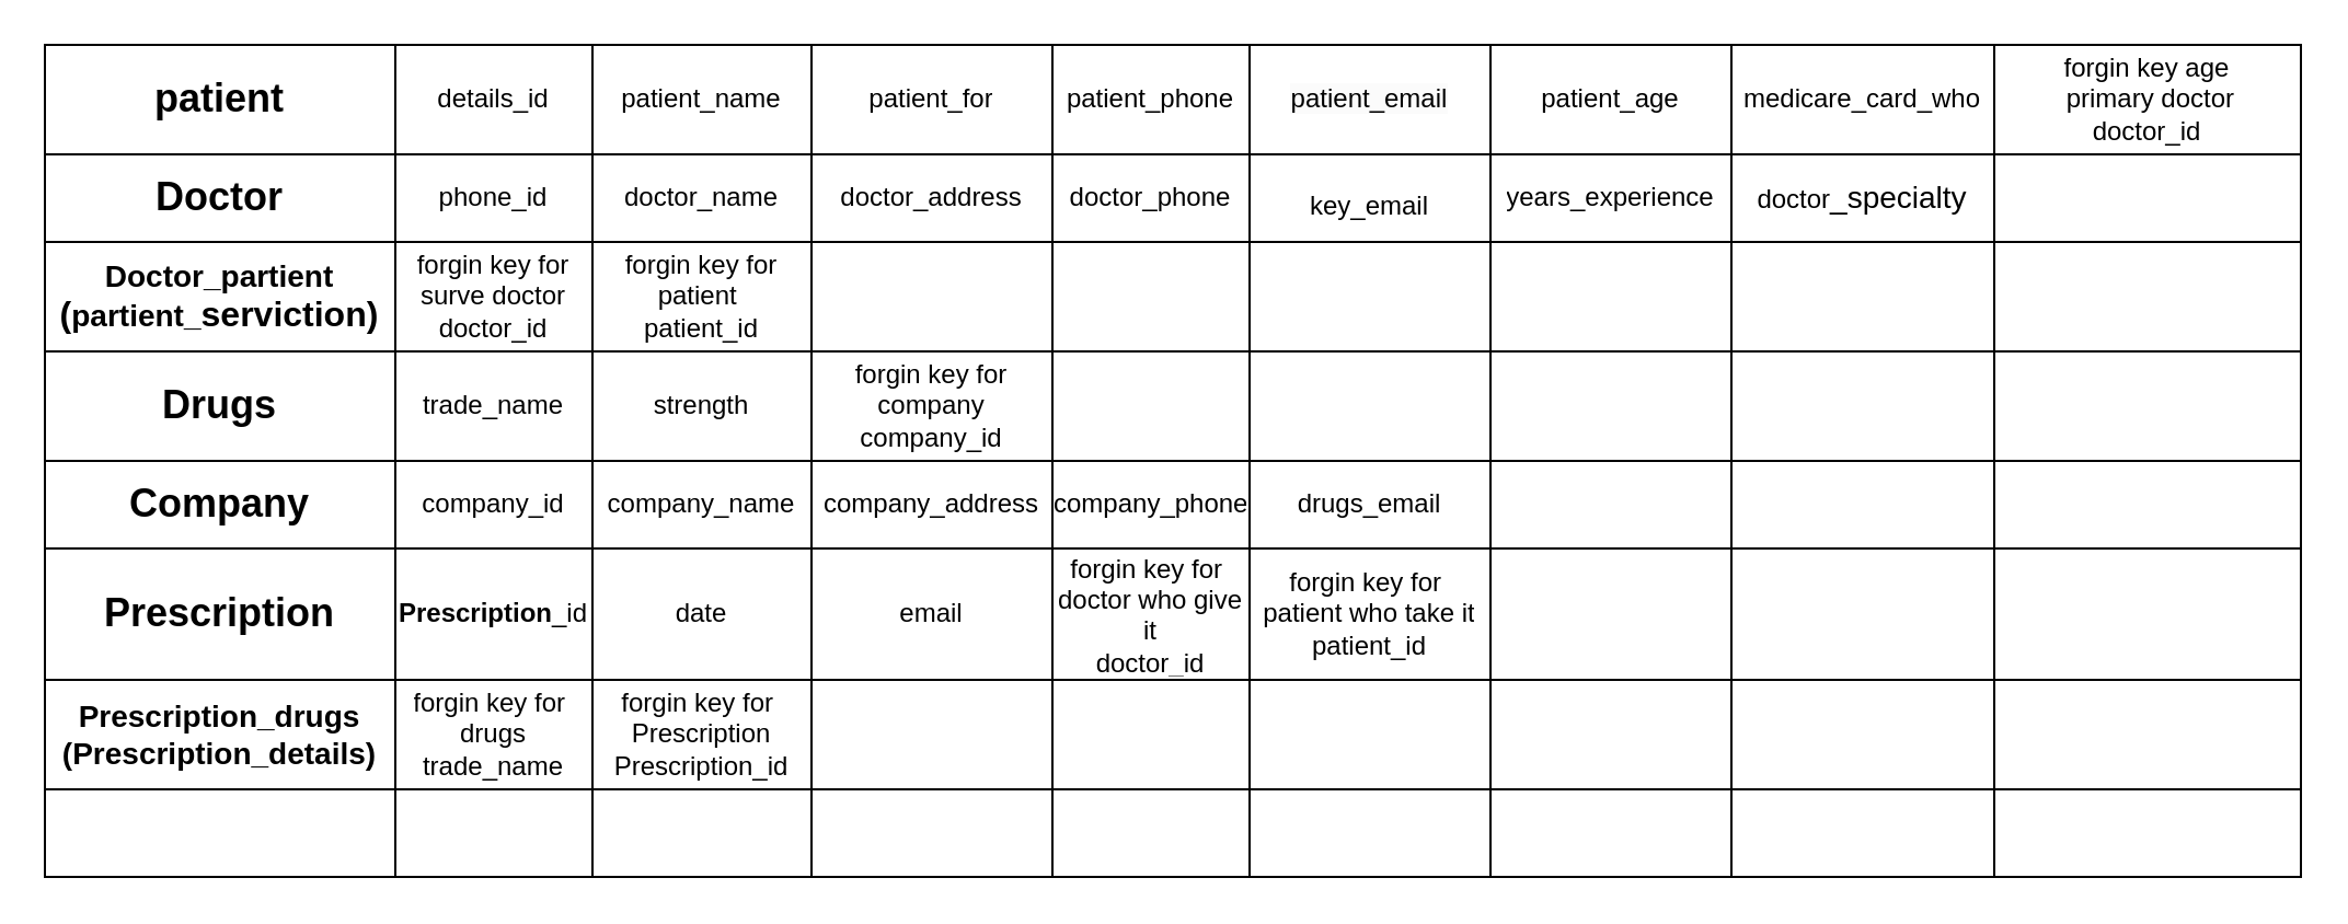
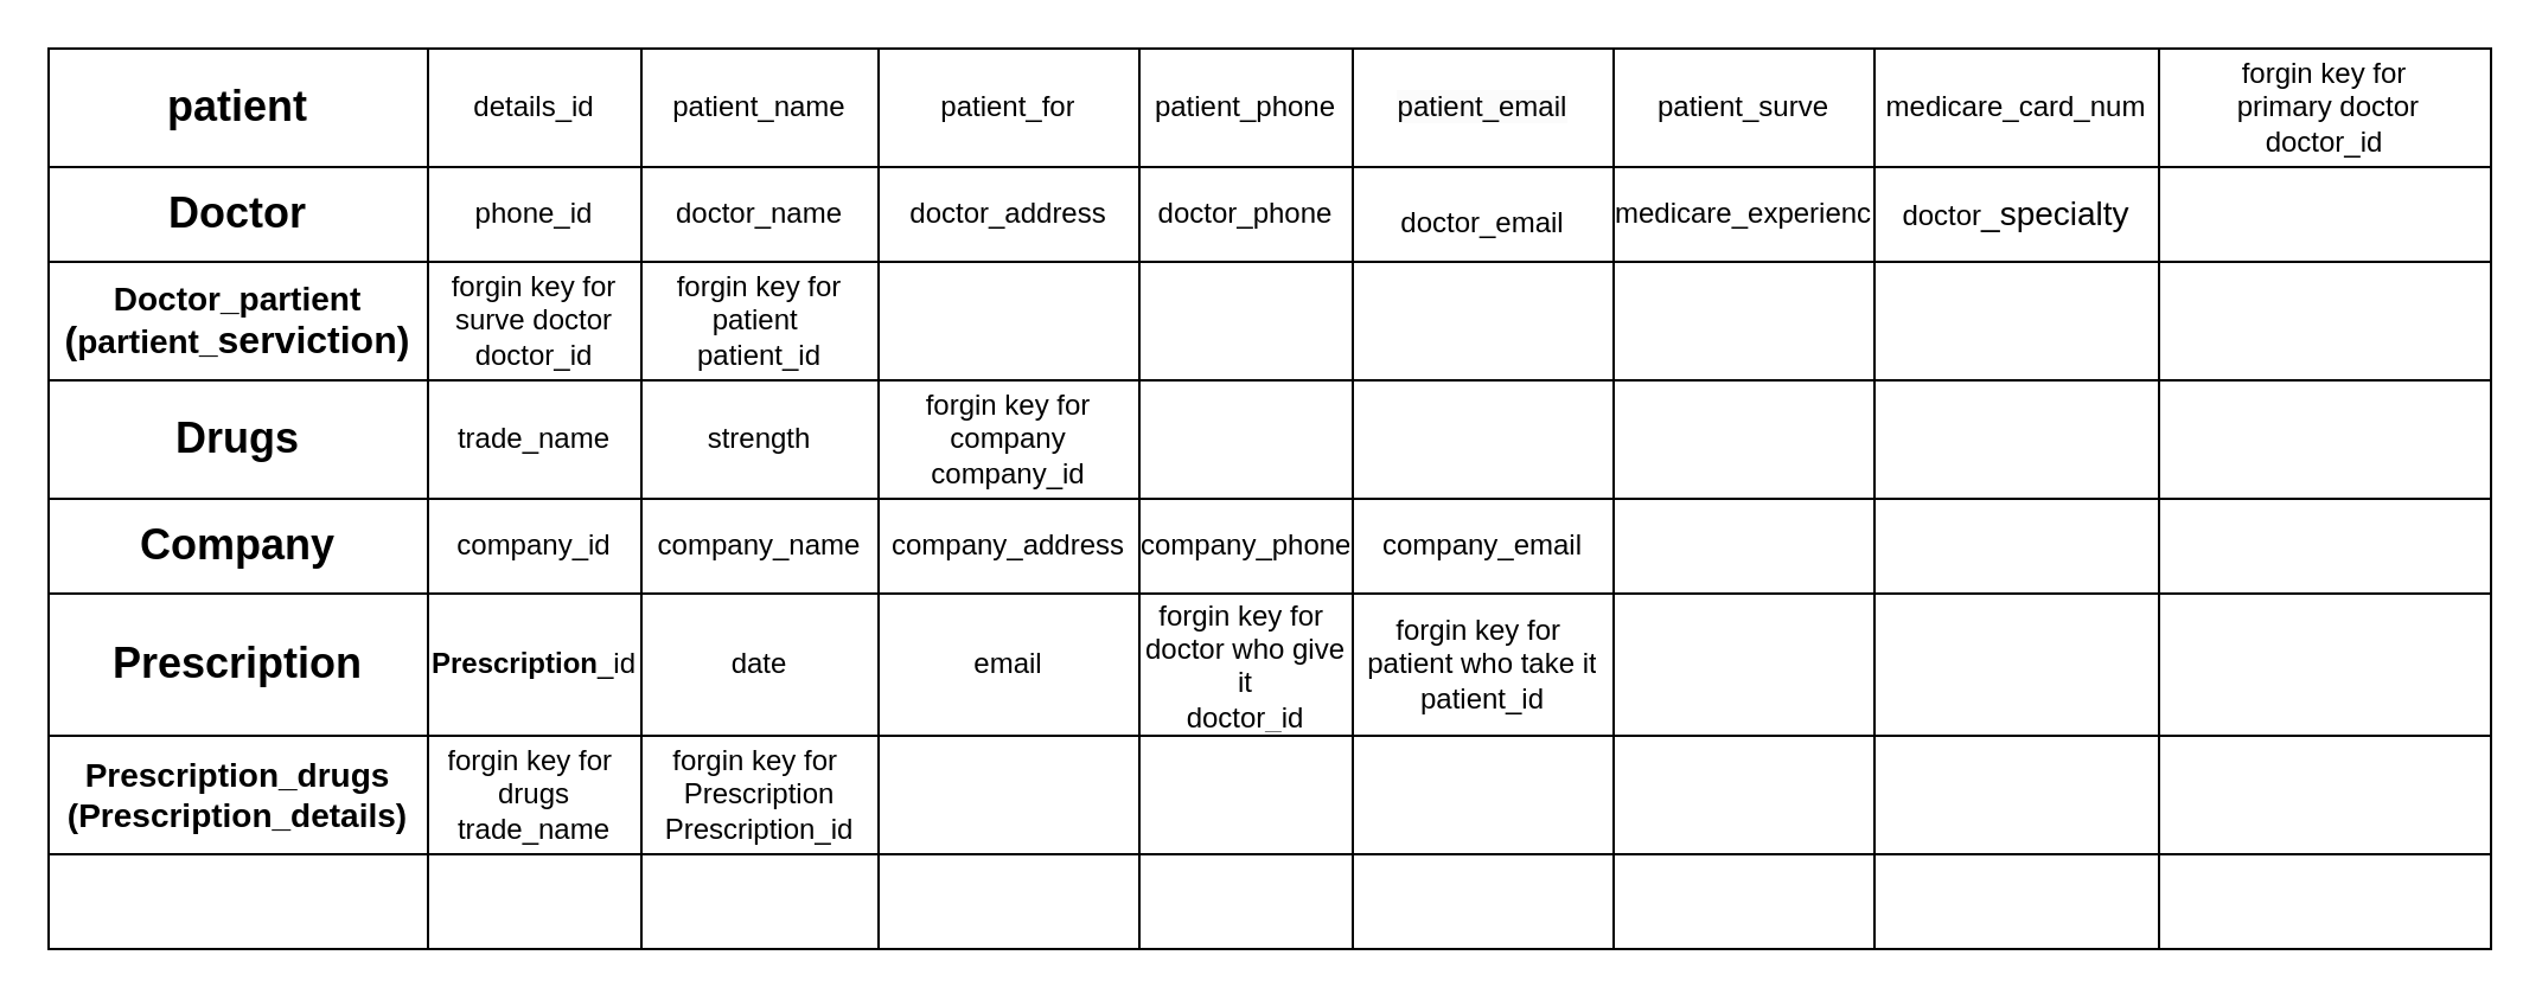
- <mxCell id="10" value="patient_age" style="shape=partialRectangle;html=1;whiteSpace=wrap;connectable=0;strokeColor=inherit;overflow=hidden;fillColor=none;top=0;left=0;bottom=0;right=0;pointerEvents=1;" vertex="1" parent="3"><mxGeometry x="660" width="110" height="50" as="geometry"><mxRectangle width="110" height="50" as="alternateBounds" /></mxGeometry></mxCell>
+ <mxCell id="10" value="patient_surve" style="shape=partialRectangle;html=1;whiteSpace=wrap;connectable=0;strokeColor=inherit;overflow=hidden;fillColor=none;top=0;left=0;bottom=0;right=0;pointerEvents=1;" vertex="1" parent="3"><mxGeometry x="660" width="110" height="50" as="geometry"><mxRectangle width="110" height="50" as="alternateBounds" /></mxGeometry></mxCell>
- <mxCell id="11" value="medicare_card_who" style="shape=partialRectangle;html=1;whiteSpace=wrap;connectable=0;strokeColor=inherit;overflow=hidden;fillColor=none;top=0;left=0;bottom=0;right=0;pointerEvents=1;" vertex="1" parent="3"><mxGeometry x="770" width="120" height="50" as="geometry"><mxRectangle width="120" height="50" as="alternateBounds" /></mxGeometry></mxCell>
+ <mxCell id="11" value="medicare_card_num" style="shape=partialRectangle;html=1;whiteSpace=wrap;connectable=0;strokeColor=inherit;overflow=hidden;fillColor=none;top=0;left=0;bottom=0;right=0;pointerEvents=1;" vertex="1" parent="3"><mxGeometry x="770" width="120" height="50" as="geometry"><mxRectangle width="120" height="50" as="alternateBounds" /></mxGeometry></mxCell>
- <mxCell id="12" value="forgin key age&lt;div&gt;&amp;nbsp;primary doctor&lt;div&gt;doctor_id&lt;/div&gt;&lt;/div&gt;" style="shape=partialRectangle;html=1;whiteSpace=wrap;connectable=0;strokeColor=inherit;overflow=hidden;fillColor=none;top=0;left=0;bottom=0;right=0;pointerEvents=1;" vertex="1" parent="3"><mxGeometry x="890" width="140" height="50" as="geometry"><mxRectangle width="140" height="50" as="alternateBounds" /></mxGeometry></mxCell>
+ <mxCell id="12" value="forgin key for&lt;div&gt;&amp;nbsp;primary doctor&lt;div&gt;doctor_id&lt;/div&gt;&lt;/div&gt;" style="shape=partialRectangle;html=1;whiteSpace=wrap;connectable=0;strokeColor=inherit;overflow=hidden;fillColor=none;top=0;left=0;bottom=0;right=0;pointerEvents=1;" vertex="1" parent="3"><mxGeometry x="890" width="140" height="50" as="geometry"><mxRectangle width="140" height="50" as="alternateBounds" /></mxGeometry></mxCell>
- <mxCell id="19" value="&lt;div&gt;&lt;br&gt;&lt;/div&gt;&lt;div&gt;key_email&lt;div&gt;&lt;br&gt;&lt;/div&gt;&lt;/div&gt;" style="shape=partialRectangle;html=1;whiteSpace=wrap;connectable=0;strokeColor=inherit;overflow=hidden;fillColor=none;top=0;left=0;bottom=0;right=0;pointerEvents=1;" vertex="1" parent="13"><mxGeometry x="550" width="110" height="40" as="geometry"><mxRectangle width="110" height="40" as="alternateBounds" /></mxGeometry></mxCell>
+ <mxCell id="19" value="&lt;div&gt;&lt;br&gt;&lt;/div&gt;&lt;div&gt;doctor_email&lt;div&gt;&lt;br&gt;&lt;/div&gt;&lt;/div&gt;" style="shape=partialRectangle;html=1;whiteSpace=wrap;connectable=0;strokeColor=inherit;overflow=hidden;fillColor=none;top=0;left=0;bottom=0;right=0;pointerEvents=1;" vertex="1" parent="13"><mxGeometry x="550" width="110" height="40" as="geometry"><mxRectangle width="110" height="40" as="alternateBounds" /></mxGeometry></mxCell>
- <mxCell id="20" value="&lt;font style=&quot;font-size: 12px;&quot;&gt;years_experience&lt;/font&gt;" style="shape=partialRectangle;html=1;whiteSpace=wrap;connectable=0;strokeColor=inherit;overflow=hidden;fillColor=none;top=0;left=0;bottom=0;right=0;pointerEvents=1;" vertex="1" parent="13"><mxGeometry x="660" width="110" height="40" as="geometry"><mxRectangle width="110" height="40" as="alternateBounds" /></mxGeometry></mxCell>
+ <mxCell id="20" value="&lt;font style=&quot;font-size: 12px;&quot;&gt;medicare_experience&lt;/font&gt;" style="shape=partialRectangle;html=1;whiteSpace=wrap;connectable=0;strokeColor=inherit;overflow=hidden;fillColor=none;top=0;left=0;bottom=0;right=0;pointerEvents=1;" vertex="1" parent="13"><mxGeometry x="660" width="110" height="40" as="geometry"><mxRectangle width="110" height="40" as="alternateBounds" /></mxGeometry></mxCell>
- <mxCell id="49" value="&lt;font style=&quot;font-size: 12px;&quot;&gt;drugs_email&lt;/font&gt;" style="shape=partialRectangle;html=1;whiteSpace=wrap;connectable=0;strokeColor=inherit;overflow=hidden;fillColor=none;top=0;left=0;bottom=0;right=0;pointerEvents=1;" vertex="1" parent="43"><mxGeometry x="550" width="110" height="40" as="geometry"><mxRectangle width="110" height="40" as="alternateBounds" /></mxGeometry></mxCell>
+ <mxCell id="49" value="&lt;font style=&quot;font-size: 12px;&quot;&gt;company_email&lt;/font&gt;" style="shape=partialRectangle;html=1;whiteSpace=wrap;connectable=0;strokeColor=inherit;overflow=hidden;fillColor=none;top=0;left=0;bottom=0;right=0;pointerEvents=1;" vertex="1" parent="43"><mxGeometry x="550" width="110" height="40" as="geometry"><mxRectangle width="110" height="40" as="alternateBounds" /></mxGeometry></mxCell>
